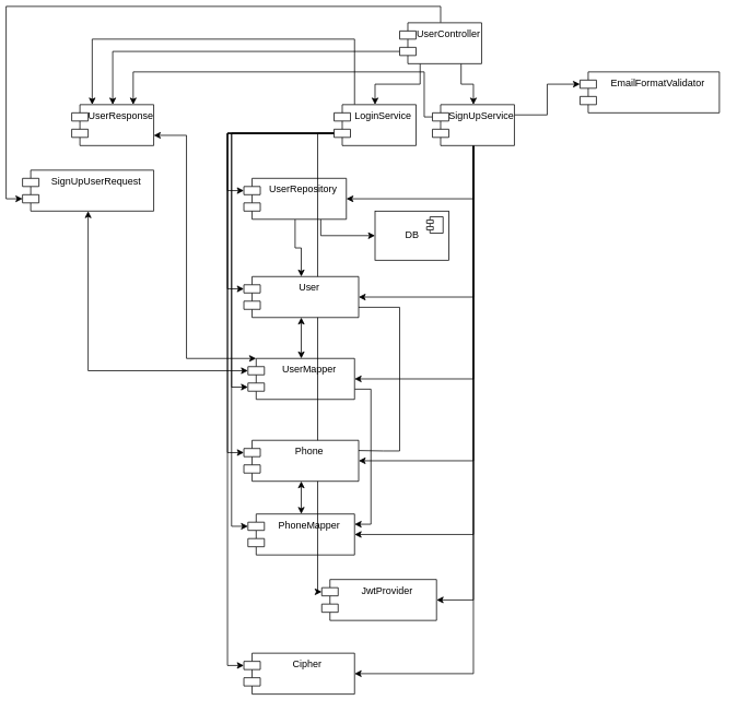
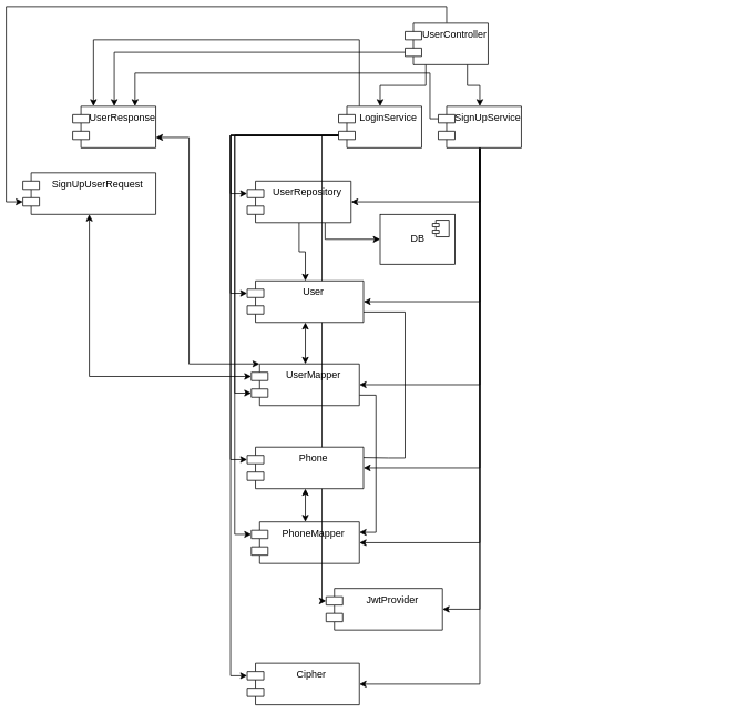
- <mxCell id="20" value="EmailFormatValidator" style="shape=module;align=left;spacingLeft=20;align=center;verticalAlign=top;" vertex="1" parent="1"><mxGeometry x="700" y="80" width="170" height="50" as="geometry" /></mxCell>
- <mxCell id="9" style="edgeStyle=orthogonalEdgeStyle;rounded=0;orthogonalLoop=1;jettySize=auto;html=1;exitX=1;exitY=0.25;exitDx=0;exitDy=0;entryX=0;entryY=0;entryDx=0;entryDy=15;entryPerimeter=0;startArrow=none;startFill=0;" edge="1" parent="1" source="11" target="20"><mxGeometry relative="1" as="geometry" /></mxCell>
